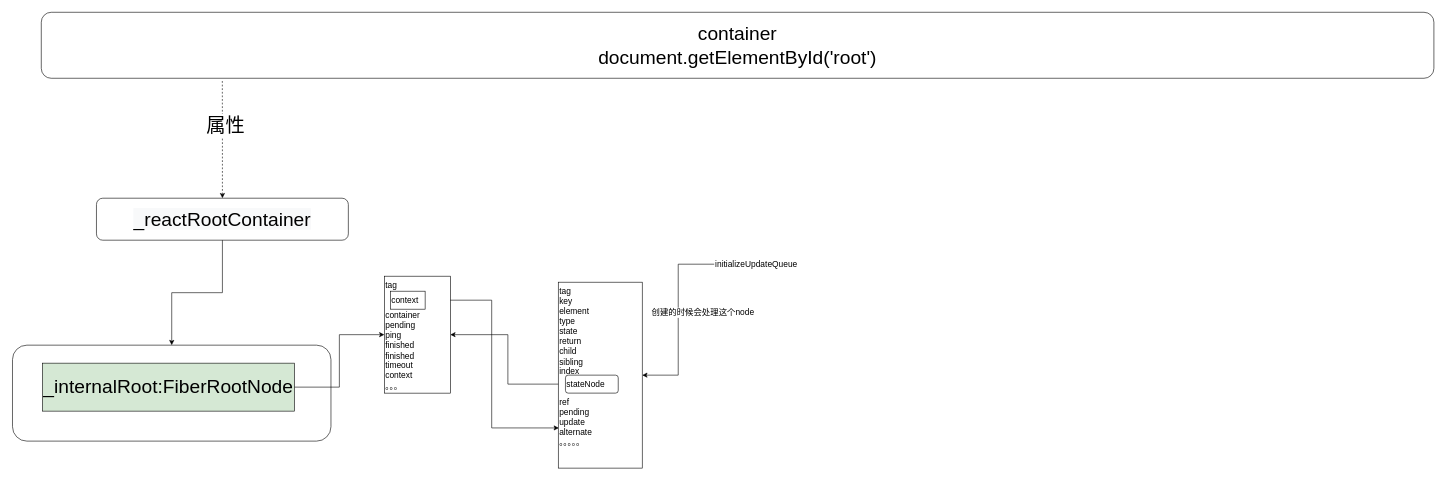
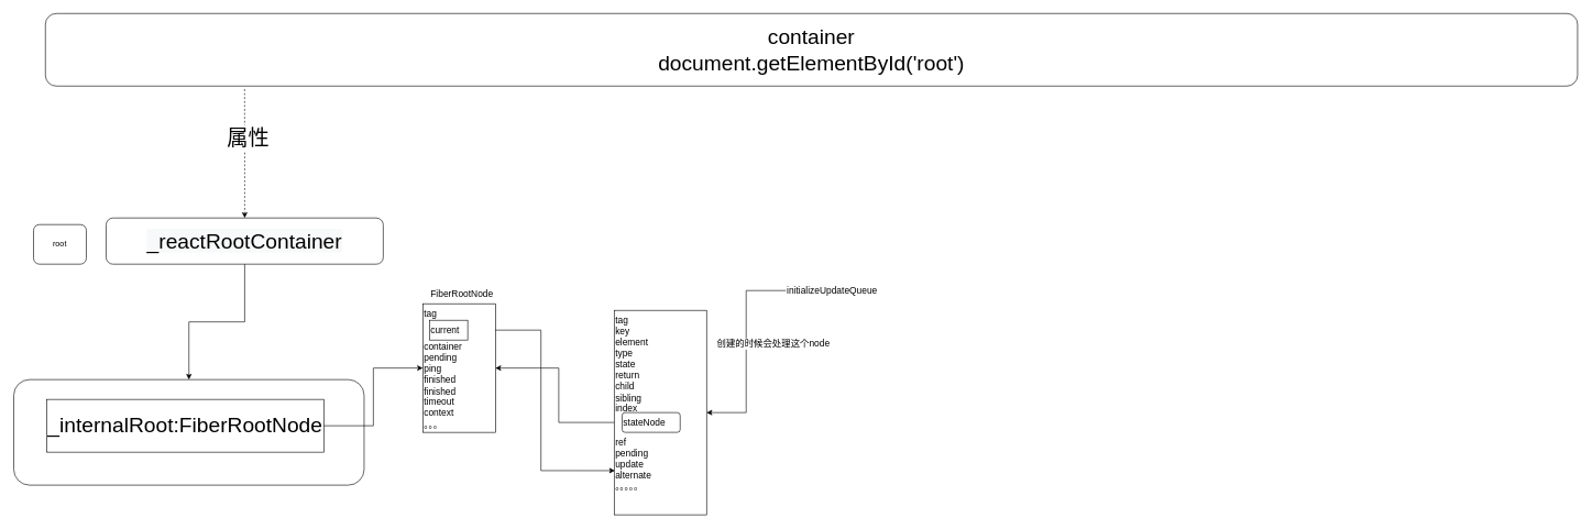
+ <mxCell id="8" value="root" style="rounded=1;whiteSpace=wrap;html=1;" parent="1" vertex="1"><mxGeometry x="50" y="340" width="80" height="60" as="geometry" /></mxCell>
+ <mxCell id="15" value="FiberRootNode" style="text;html=1;fontSize=14;" parent="12" vertex="1"><mxGeometry x="10" width="120" height="30" as="geometry" /></mxCell>
- <mxCell id="14" value="&lt;span style=&quot;white-space: normal;&quot;&gt;context&lt;/span&gt;" style="rounded=0;whiteSpace=wrap;html=1;fontSize=14;align=left;" parent="12" vertex="1"><mxGeometry x="10" y="55" width="58" height="30" as="geometry" /></mxCell>
+ <mxCell id="14" value="&lt;span style=&quot;white-space: normal;&quot;&gt;current&lt;/span&gt;" style="rounded=0;whiteSpace=wrap;html=1;fontSize=14;align=left;" parent="12" vertex="1"><mxGeometry x="10" y="55" width="58" height="30" as="geometry" /></mxCell>
- <mxCell id="21" value="&lt;span style=&quot;font-size: 32px ; text-align: left ; white-space: normal&quot;&gt;_internalRoot:FiberRootNode&lt;/span&gt;" style="rounded=0;whiteSpace=wrap;html=1;fillColor=#d5e8d4;" parent="19" vertex="1"><mxGeometry x="50" y="30" width="420" height="80" as="geometry" /></mxCell>
+ <mxCell id="21" value="&lt;span style=&quot;font-size: 32px ; text-align: left ; white-space: normal&quot;&gt;_internalRoot:FiberRootNode&lt;/span&gt;" style="rounded=0;whiteSpace=wrap;html=1;" parent="19" vertex="1"><mxGeometry x="50" y="30" width="420" height="80" as="geometry" /></mxCell>
